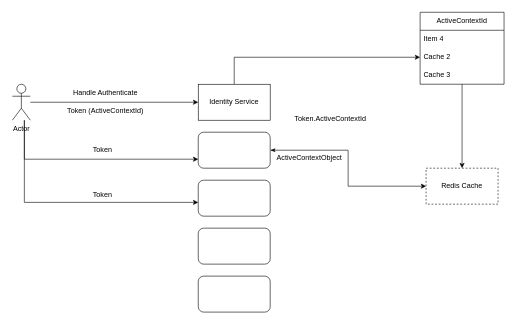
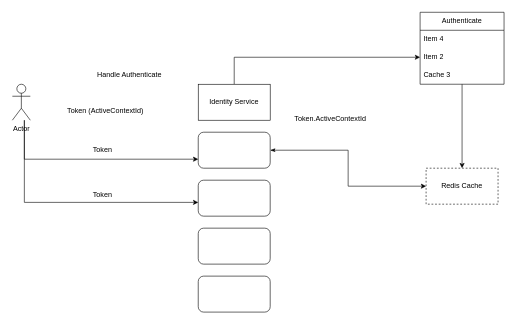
- <mxCell id="16" value="ActiveContextId" style="swimlane;fontStyle=0;childLayout=stackLayout;horizontal=1;startSize=30;horizontalStack=0;resizeParent=1;resizeParentMax=0;resizeLast=0;collapsible=1;marginBottom=0;whiteSpace=wrap;html=1;" vertex="1" parent="1"><mxGeometry x="700" y="20" width="140" height="120" as="geometry" /></mxCell>
+ <mxCell id="16" value="Authenticate" style="swimlane;fontStyle=0;childLayout=stackLayout;horizontal=1;startSize=30;horizontalStack=0;resizeParent=1;resizeParentMax=0;resizeLast=0;collapsible=1;marginBottom=0;whiteSpace=wrap;html=1;" vertex="1" parent="1"><mxGeometry x="700" y="20" width="140" height="120" as="geometry" /></mxCell>
- <mxCell id="18" value="Cache 2" style="text;strokeColor=none;fillColor=none;align=left;verticalAlign=middle;spacingLeft=4;spacingRight=4;overflow=hidden;points=[[0,0.5],[1,0.5]];portConstraint=eastwest;rotatable=0;whiteSpace=wrap;html=1;" vertex="1" parent="16"><mxGeometry y="60" width="140" height="30" as="geometry" /></mxCell>
+ <mxCell id="18" value="Item 2" style="text;strokeColor=none;fillColor=none;align=left;verticalAlign=middle;spacingLeft=4;spacingRight=4;overflow=hidden;points=[[0,0.5],[1,0.5]];portConstraint=eastwest;rotatable=0;whiteSpace=wrap;html=1;" vertex="1" parent="16"><mxGeometry y="60" width="140" height="30" as="geometry" /></mxCell>
- <mxCell id="13" value="Handle Authenticate" style="text;html=1;align=center;verticalAlign=middle;resizable=0;points=[];autosize=1;strokeColor=none;fillColor=none;" vertex="1" parent="1"><mxGeometry x="110" y="140" width="130" height="30" as="geometry" /></mxCell>
+ <mxCell id="13" value="Handle Authenticate" style="text;html=1;align=center;verticalAlign=middle;resizable=0;points=[];autosize=1;strokeColor=none;fillColor=none;" vertex="1" parent="1"><mxGeometry x="150" y="110" width="130" height="30" as="geometry" /></mxCell>
- <mxCell id="9" style="edgeStyle=orthogonalEdgeStyle;rounded=0;orthogonalLoop=1;jettySize=auto;html=1;" edge="1" parent="1" source="12" target="3"><mxGeometry relative="1" as="geometry" /></mxCell>
- <mxCell id="24" value="ActiveContextObject" style="text;html=1;align=center;verticalAlign=middle;resizable=0;points=[];autosize=1;strokeColor=none;fillColor=none;" vertex="1" parent="1"><mxGeometry x="450" y="248" width="130" height="30" as="geometry" /></mxCell>
